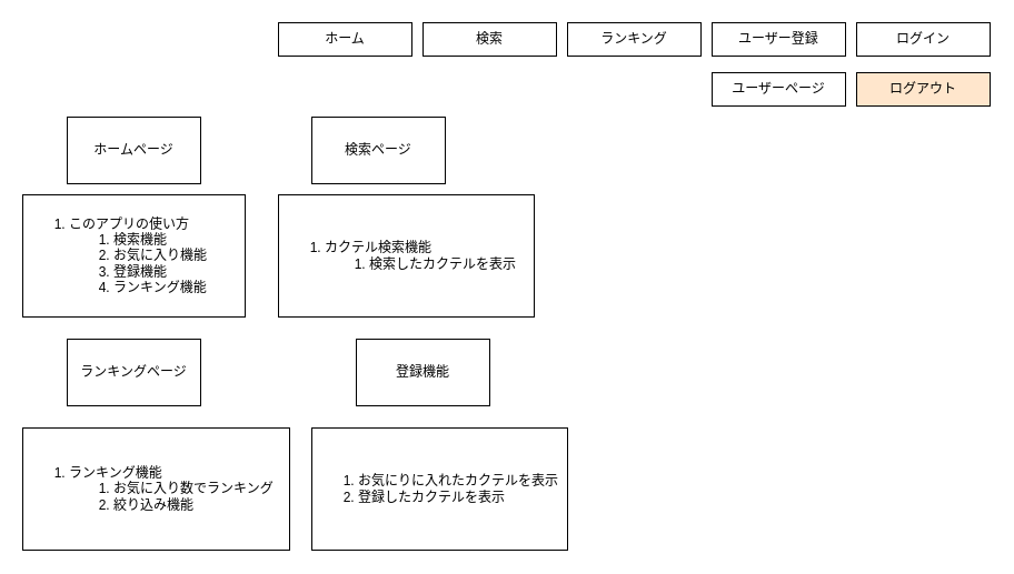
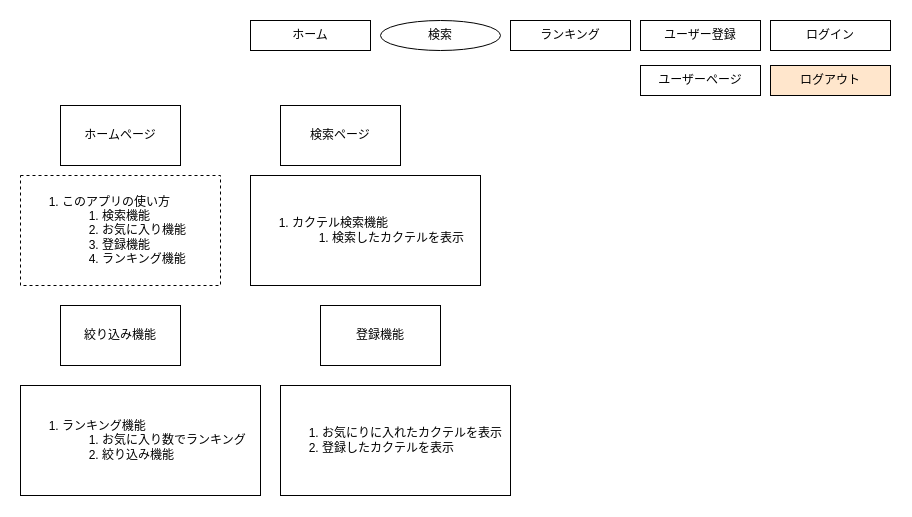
- <mxCell id="6" value="検索" style="whiteSpace=wrap;html=1;" vertex="1" parent="1"><mxGeometry x="380" y="20" width="120" height="30" as="geometry" /></mxCell>
+ <mxCell id="6" value="検索" style="ellipse;whiteSpace=wrap;html=1;" vertex="1" parent="1"><mxGeometry x="380" y="20" width="120" height="30" as="geometry" /></mxCell>
- <mxCell id="12" value="&lt;ol&gt;&lt;li&gt;&lt;span&gt;このアプリの使い方&lt;/span&gt;&lt;/li&gt;&lt;ol&gt;&lt;li&gt;検索機能&lt;/li&gt;&lt;li&gt;お気に入り機能&lt;/li&gt;&lt;li&gt;登録機能&lt;/li&gt;&lt;li&gt;ランキング機能&lt;/li&gt;&lt;/ol&gt;&lt;/ol&gt;" style="whiteSpace=wrap;html=1;align=left;" vertex="1" parent="1"><mxGeometry y="175" width="200" height="110" as="geometry" x="20" /></mxCell>
+ <mxCell id="12" value="&lt;ol&gt;&lt;li&gt;&lt;span&gt;このアプリの使い方&lt;/span&gt;&lt;/li&gt;&lt;ol&gt;&lt;li&gt;検索機能&lt;/li&gt;&lt;li&gt;お気に入り機能&lt;/li&gt;&lt;li&gt;登録機能&lt;/li&gt;&lt;li&gt;ランキング機能&lt;/li&gt;&lt;/ol&gt;&lt;/ol&gt;" style="whiteSpace=wrap;html=1;align=left;dashed=1;" vertex="1" parent="1"><mxGeometry y="175" width="200" height="110" as="geometry" x="20" /></mxCell>
- <mxCell id="4" value="ランキングページ" style="whiteSpace=wrap;html=1;" vertex="1" parent="1"><mxGeometry x="60" y="305" width="120" height="60" as="geometry" /></mxCell>
+ <mxCell id="4" value="絞り込み機能" style="whiteSpace=wrap;html=1;" vertex="1" parent="1"><mxGeometry x="60" y="305" width="120" height="60" as="geometry" /></mxCell>
